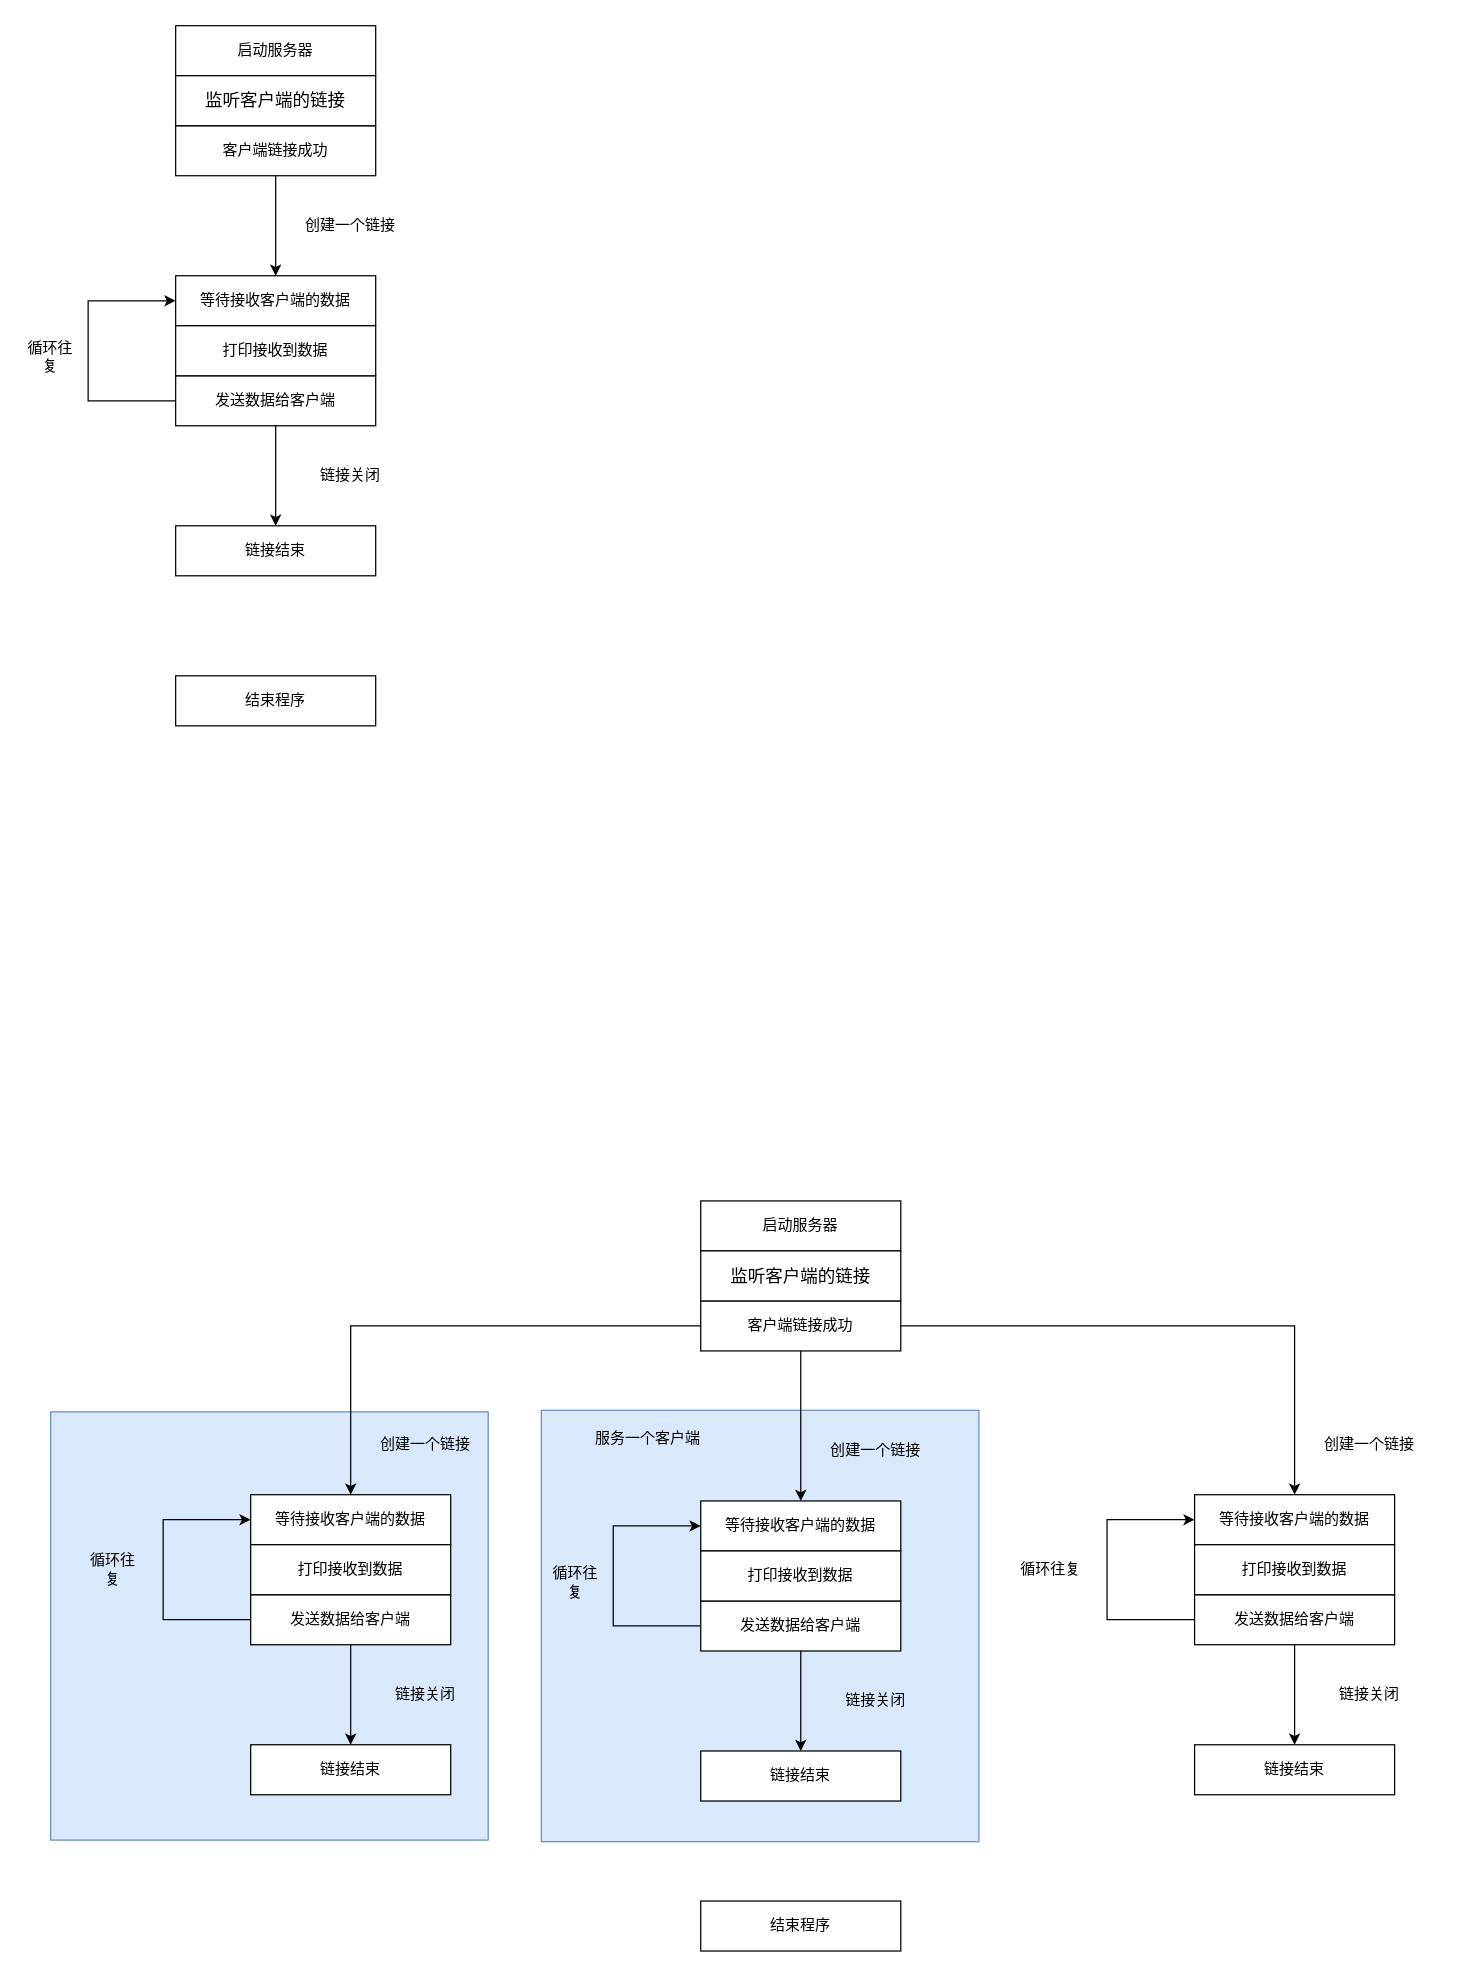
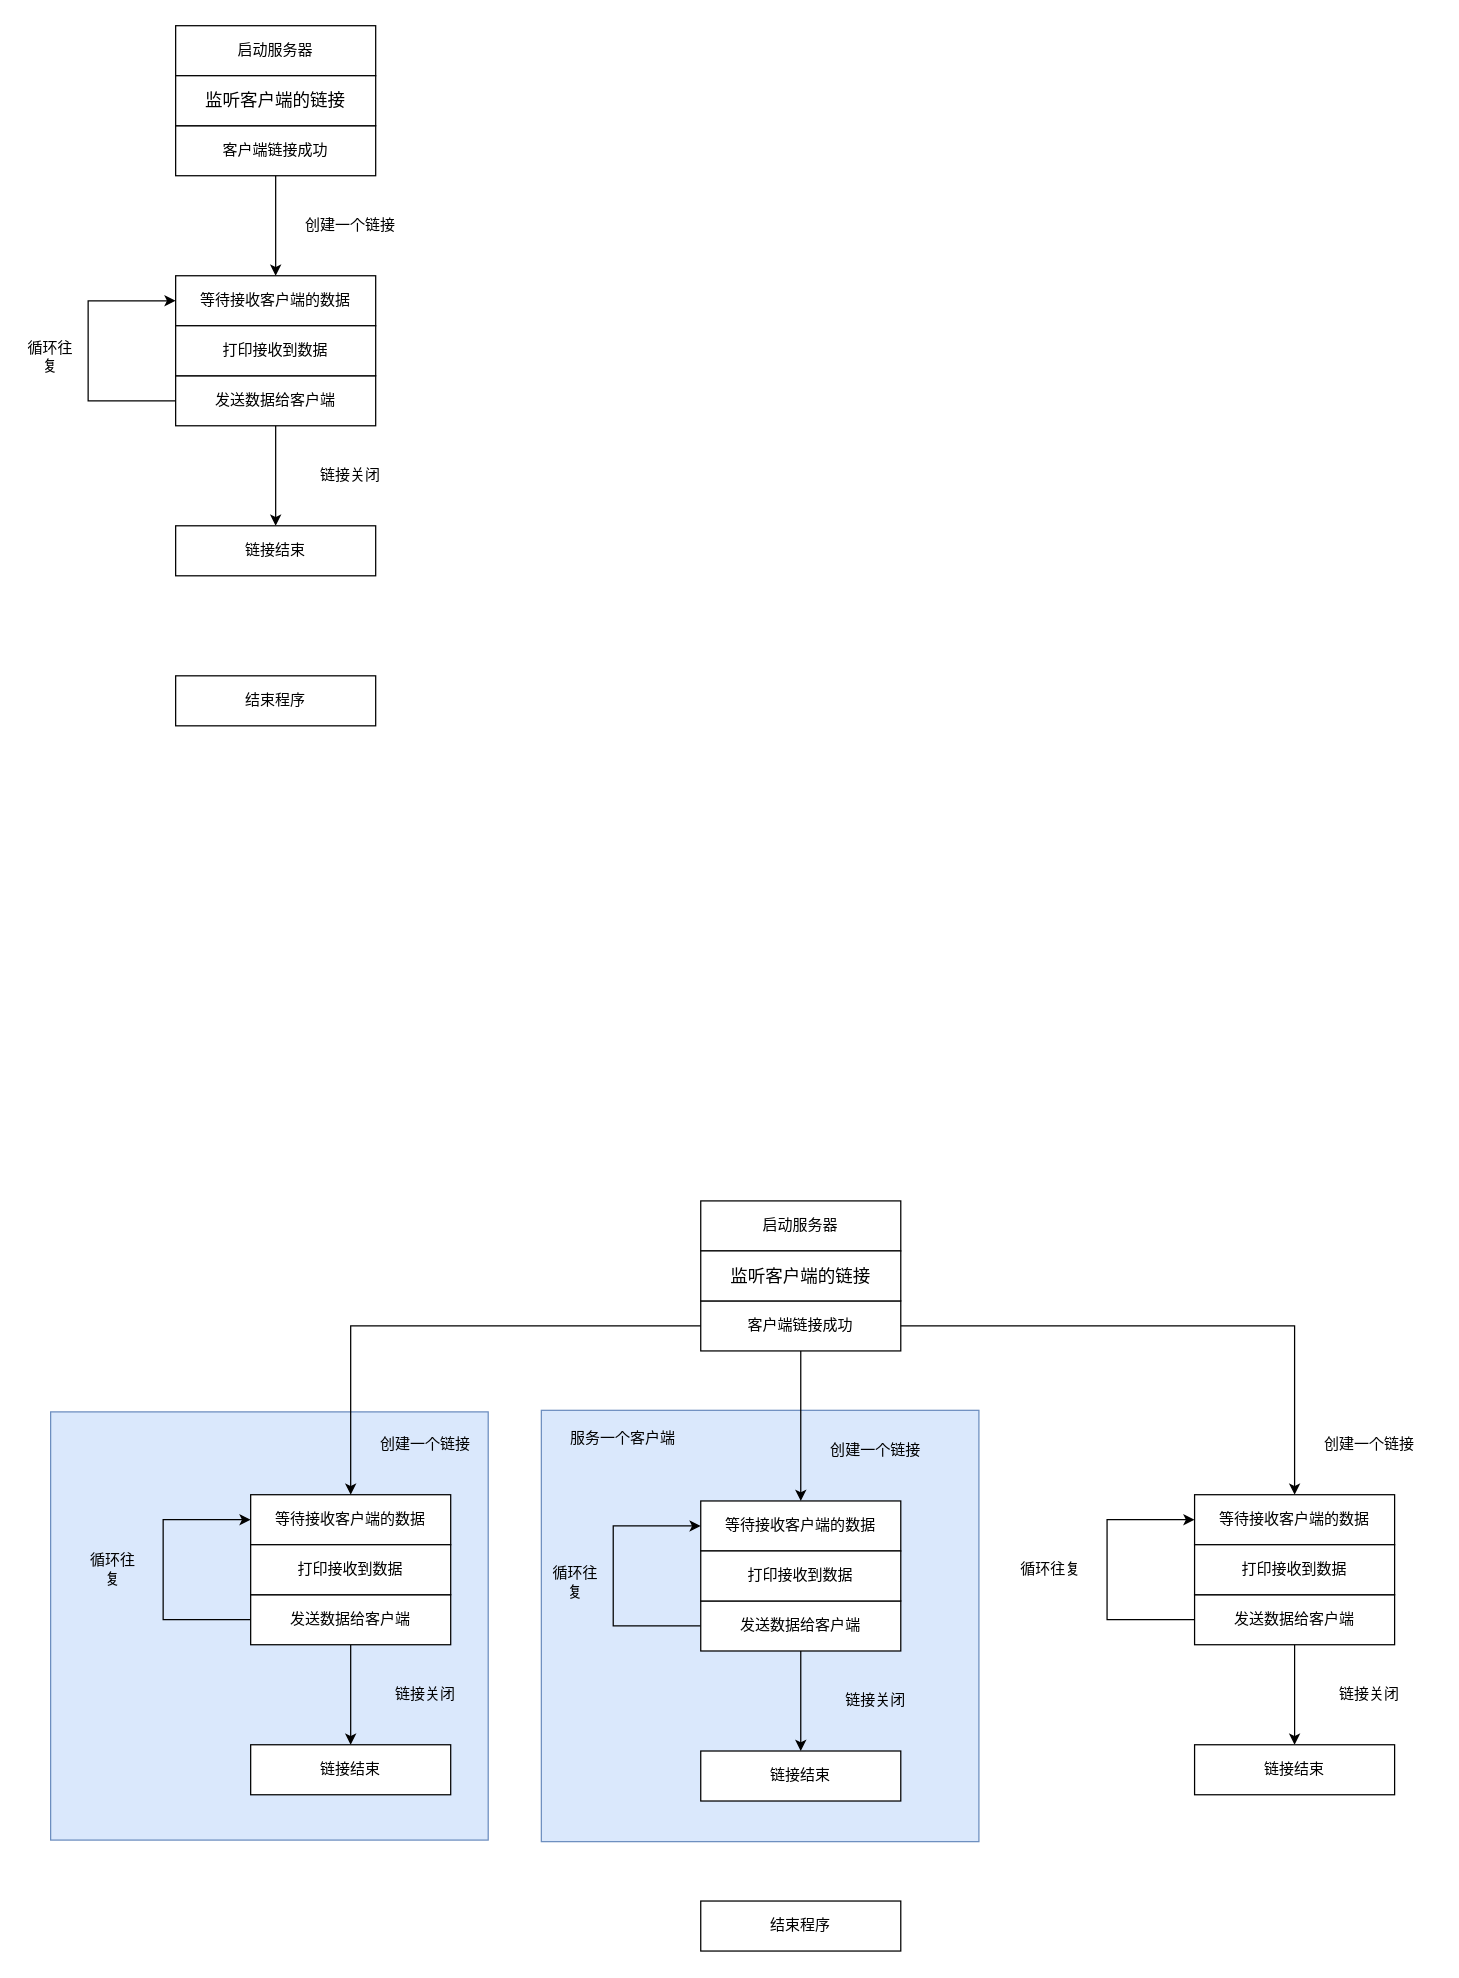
- <mxCell id="52" value="服务一个客户端" style="text;html=1;strokeColor=none;fillColor=none;align=center;verticalAlign=middle;whiteSpace=wrap;rounded=0;" parent="1" vertex="1"><mxGeometry x="467.5" y="1140" width="100" height="20" as="geometry" /></mxCell>
+ <mxCell id="52" value="服务一个客户端" style="text;html=1;strokeColor=none;fillColor=none;align=center;verticalAlign=middle;whiteSpace=wrap;rounded=0;" parent="1" vertex="1"><mxGeometry x="447.5" width="100" height="20" as="geometry" y="1140" /></mxCell>
